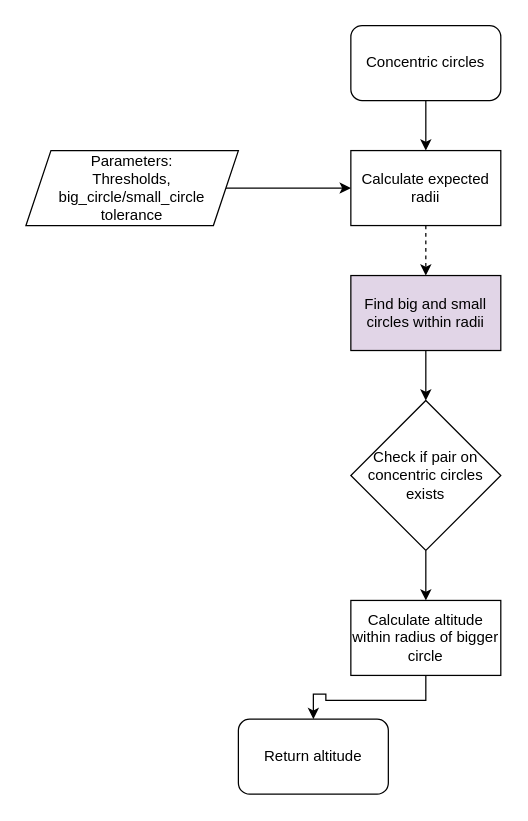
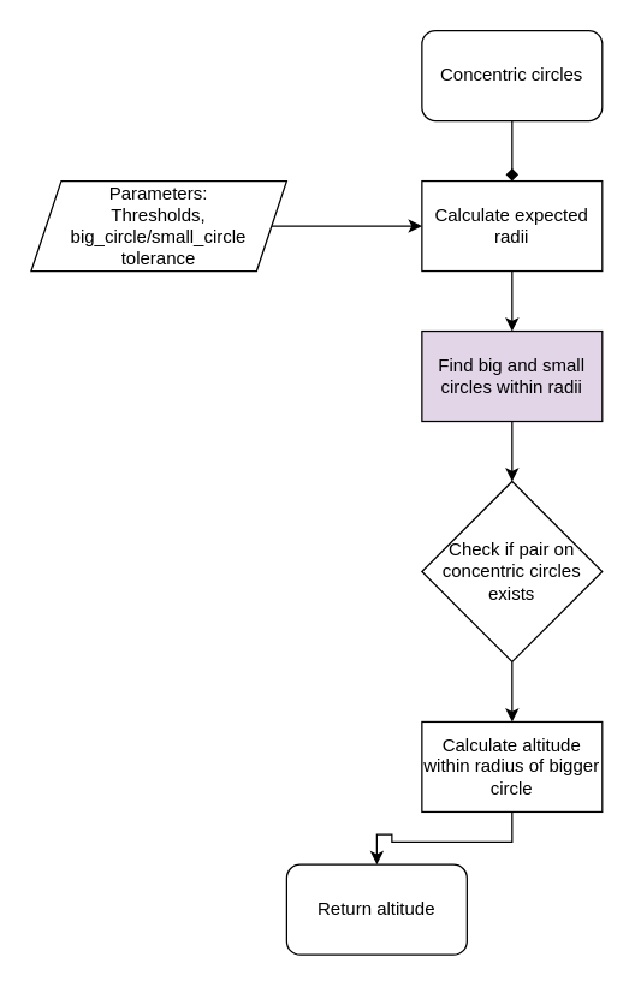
- <mxCell id="2" value="" style="edgeStyle=orthogonalEdgeStyle;rounded=0;orthogonalLoop=1;jettySize=auto;html=1;" edge="1" parent="1" source="3" target="5"><mxGeometry relative="1" as="geometry" /></mxCell>
+ <mxCell id="2" value="" style="edgeStyle=orthogonalEdgeStyle;rounded=0;orthogonalLoop=1;jettySize=auto;html=1;endArrow=diamond;" edge="1" parent="1" source="3" target="5"><mxGeometry relative="1" as="geometry" /></mxCell>
- <mxCell id="4" value="" style="edgeStyle=orthogonalEdgeStyle;rounded=0;orthogonalLoop=1;jettySize=auto;html=1;dashed=1;" edge="1" parent="1" source="5" target="9"><mxGeometry relative="1" as="geometry" /></mxCell>
+ <mxCell id="4" value="" style="edgeStyle=orthogonalEdgeStyle;rounded=0;orthogonalLoop=1;jettySize=auto;html=1;" edge="1" parent="1" source="5" target="9"><mxGeometry relative="1" as="geometry" /></mxCell>
